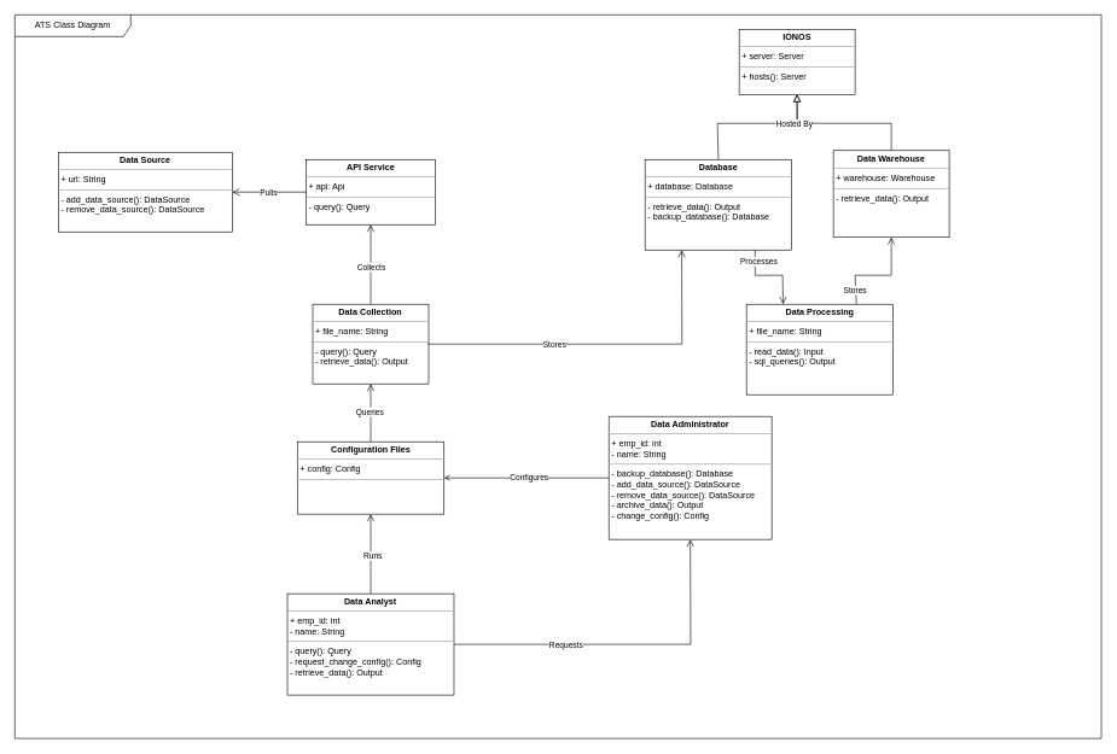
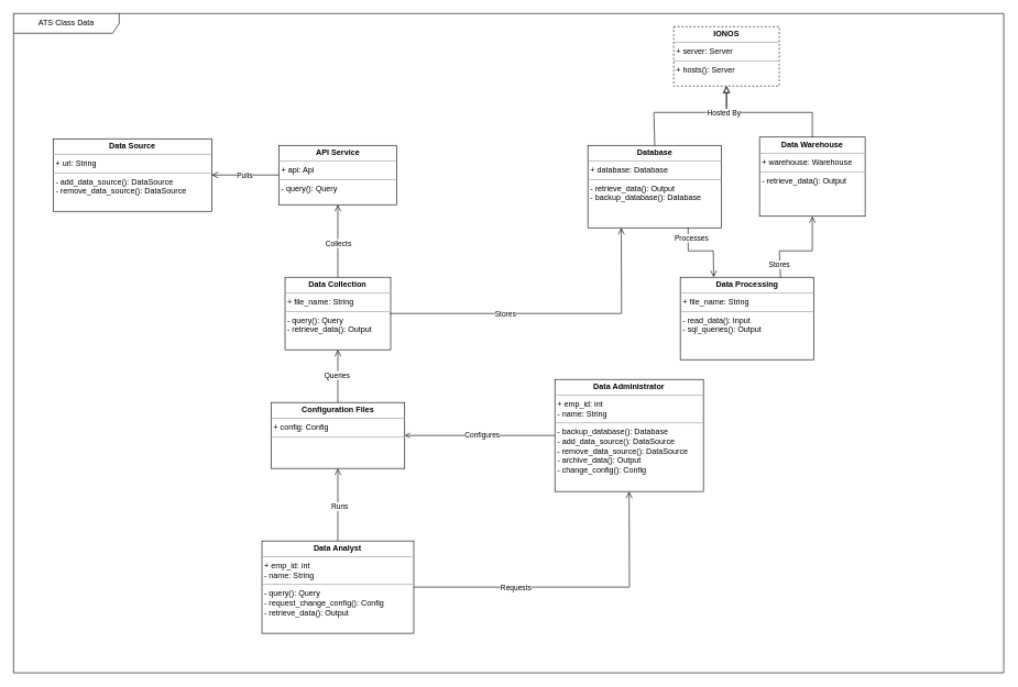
- <mxCell id="8" value="ATS Class Diagram" style="shape=umlFrame;whiteSpace=wrap;html=1;pointerEvents=0;recursiveResize=0;container=1;collapsible=0;width=160;" vertex="1" parent="1"><mxGeometry x="20" y="20" width="1500" height="1000" as="geometry" /></mxCell>
+ <mxCell id="8" value="ATS Class Data" style="shape=umlFrame;whiteSpace=wrap;html=1;pointerEvents=0;recursiveResize=0;container=1;collapsible=0;width=160;" vertex="1" parent="1"><mxGeometry x="20" y="20" width="1500" height="1000" as="geometry" /></mxCell>
- <mxCell id="9" value="&lt;p style=&quot;margin:0px;margin-top:4px;text-align:center;&quot;&gt;&lt;b&gt;IONOS&lt;/b&gt;&lt;/p&gt;&lt;hr size=&quot;1&quot;&gt;&lt;p style=&quot;margin:0px;margin-left:4px;&quot;&gt;+ server: Server&lt;/p&gt;&lt;hr size=&quot;1&quot;&gt;&lt;p style=&quot;margin:0px;margin-left:4px;&quot;&gt;+ hosts(): Server&lt;/p&gt;" style="verticalAlign=top;align=left;overflow=fill;fontSize=12;fontFamily=Helvetica;html=1;whiteSpace=wrap;" vertex="1" parent="8"><mxGeometry x="1000" y="20" width="160" height="90" as="geometry" /></mxCell>
+ <mxCell id="9" value="&lt;p style=&quot;margin:0px;margin-top:4px;text-align:center;&quot;&gt;&lt;b&gt;IONOS&lt;/b&gt;&lt;/p&gt;&lt;hr size=&quot;1&quot;&gt;&lt;p style=&quot;margin:0px;margin-left:4px;&quot;&gt;+ server: Server&lt;/p&gt;&lt;hr size=&quot;1&quot;&gt;&lt;p style=&quot;margin:0px;margin-left:4px;&quot;&gt;+ hosts(): Server&lt;/p&gt;" style="verticalAlign=top;align=left;overflow=fill;fontSize=12;fontFamily=Helvetica;html=1;whiteSpace=wrap;dashed=1;" vertex="1" parent="8"><mxGeometry x="1000" y="20" width="160" height="90" as="geometry" /></mxCell>
